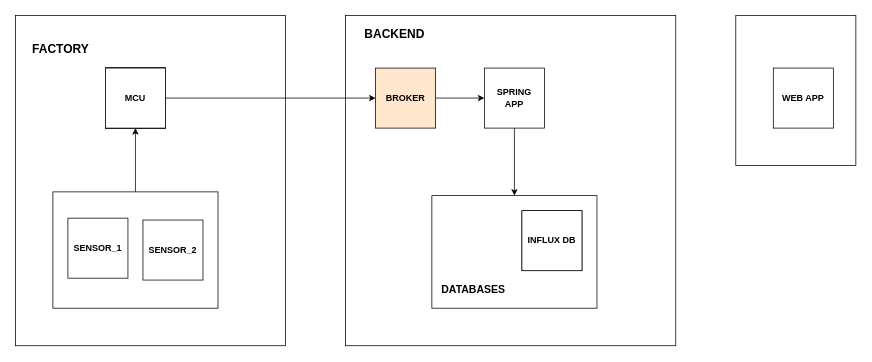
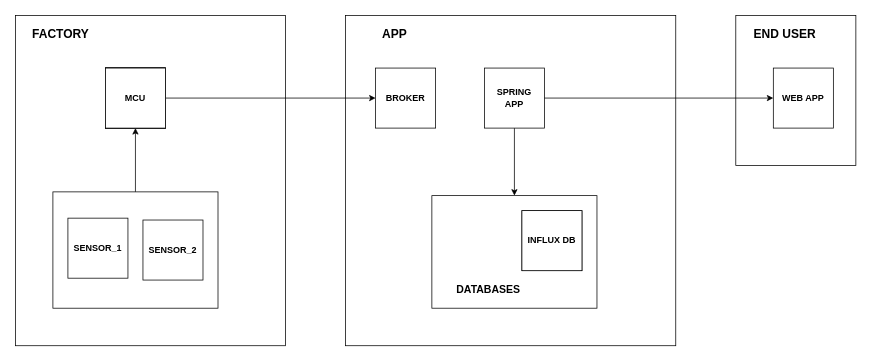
- <mxCell id="7" value="BACKEND" style="text;html=1;align=center;verticalAlign=middle;resizable=0;points=[];autosize=1;strokeColor=none;fillColor=none;fontStyle=1;fontSize=16;" vertex="1" parent="1"><mxGeometry x="475" y="30" width="100" height="30" as="geometry" /></mxCell>
+ <mxCell id="7" value="APP" style="text;html=1;align=center;verticalAlign=middle;resizable=0;points=[];autosize=1;strokeColor=none;fillColor=none;fontStyle=1;fontSize=16;" vertex="1" parent="1"><mxGeometry x="475" y="30" width="100" height="30" as="geometry" /></mxCell>
+ <mxCell id="20" value="END USER" style="text;html=1;align=center;verticalAlign=middle;resizable=0;points=[];autosize=1;strokeColor=none;fillColor=none;fontStyle=1;fontSize=16;" vertex="1" parent="1"><mxGeometry x="990" y="30" width="110" height="30" as="geometry" /></mxCell>
- <mxCell id="3" value="FACTORY" style="text;html=1;align=center;verticalAlign=middle;resizable=0;points=[];autosize=1;strokeColor=none;fillColor=none;fontStyle=1;fontSize=16;" vertex="1" parent="1"><mxGeometry x="30" y="50" width="100" height="30" as="geometry" /></mxCell>
+ <mxCell id="3" value="FACTORY" style="text;html=1;align=center;verticalAlign=middle;resizable=0;points=[];autosize=1;strokeColor=none;fillColor=none;fontStyle=1;fontSize=16;" vertex="1" parent="1"><mxGeometry x="30" y="30" width="100" height="30" as="geometry" /></mxCell>
- <mxCell id="11" value="BROKER" style="whiteSpace=wrap;html=1;aspect=fixed;fontStyle=1;fillColor=#ffe6cc;" vertex="1" parent="1"><mxGeometry x="500" y="90" width="80" height="80" as="geometry" /></mxCell>
+ <mxCell id="11" value="BROKER" style="whiteSpace=wrap;html=1;aspect=fixed;fontStyle=1" vertex="1" parent="1"><mxGeometry x="500" y="90" width="80" height="80" as="geometry" /></mxCell>
- <mxCell id="10" style="edgeStyle=orthogonalEdgeStyle;rounded=0;orthogonalLoop=1;jettySize=auto;html=1;" edge="1" parent="1" source="11" target="9"><mxGeometry relative="1" as="geometry" /></mxCell>
+ <mxCell id="23" style="edgeStyle=orthogonalEdgeStyle;rounded=0;orthogonalLoop=1;jettySize=auto;html=1;" edge="1" parent="1" source="9" target="21"><mxGeometry relative="1" as="geometry" /></mxCell>
- <mxCell id="14" value="DATABASES" style="text;html=1;align=center;verticalAlign=middle;resizable=0;points=[];autosize=1;strokeColor=none;fillColor=none;fontStyle=1;fontSize=14;" vertex="1" parent="1"><mxGeometry x="575" y="370" width="110" height="30" as="geometry" /></mxCell>
+ <mxCell id="14" value="DATABASES" style="text;html=1;align=center;verticalAlign=middle;resizable=0;points=[];autosize=1;strokeColor=none;fillColor=none;fontStyle=1;fontSize=14;" vertex="1" parent="1"><mxGeometry x="595" y="370" width="110" height="30" as="geometry" /></mxCell>
